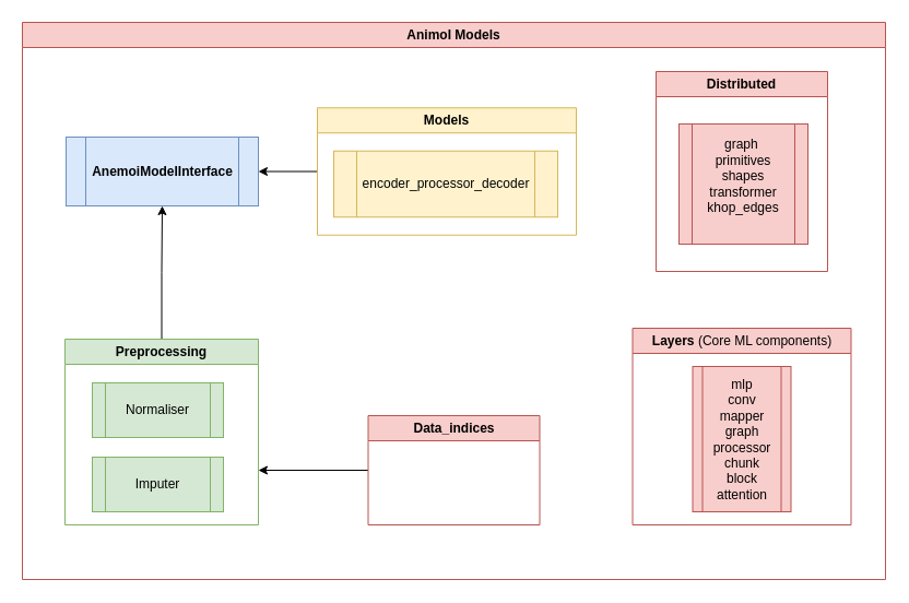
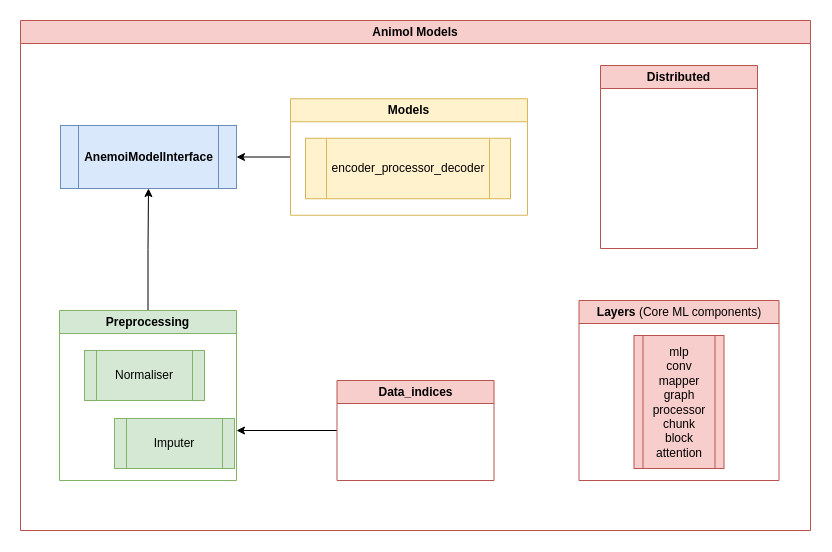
- <mxCell id="14" value="&lt;span style=&quot;font-weight: 400;&quot;&gt;graph&amp;nbsp;&lt;/span&gt;&lt;br&gt;&lt;div&gt;&lt;div&gt;&lt;div&gt;&lt;span style=&quot;font-weight: normal;&quot;&gt;primitives&lt;/span&gt;&lt;/div&gt;&lt;/div&gt;&lt;div&gt;&lt;span style=&quot;font-weight: normal;&quot;&gt;shapes&lt;/span&gt;&lt;/div&gt;&lt;div&gt;&lt;span style=&quot;font-weight: normal;&quot;&gt;transformer&lt;/span&gt;&lt;/div&gt;&lt;div&gt;&lt;span style=&quot;font-weight: normal;&quot;&gt;khop_edges&lt;/span&gt;&lt;/div&gt;&lt;div&gt;&lt;br&gt;&lt;/div&gt;&lt;/div&gt;" style="shape=process;whiteSpace=wrap;html=1;backgroundOutline=1;fontStyle=1;startSize=23;fillColor=#f8cecc;strokeColor=#b85450;container=0;" parent="13" vertex="1"><mxGeometry x="21" y="48" width="118" height="110" as="geometry" /></mxCell>
- <mxCell id="7" value="Imputer" style="shape=process;whiteSpace=wrap;html=1;backgroundOutline=1;fillColor=#d5e8d4;strokeColor=#82b366;" parent="5" vertex="1"><mxGeometry x="25" y="108" width="120" height="50" as="geometry" /></mxCell>
+ <mxCell id="7" value="Imputer" style="shape=process;whiteSpace=wrap;html=1;backgroundOutline=1;fillColor=#d5e8d4;strokeColor=#82b366;" parent="5" vertex="1"><mxGeometry x="55" y="108" width="120" height="50" as="geometry" /></mxCell>
